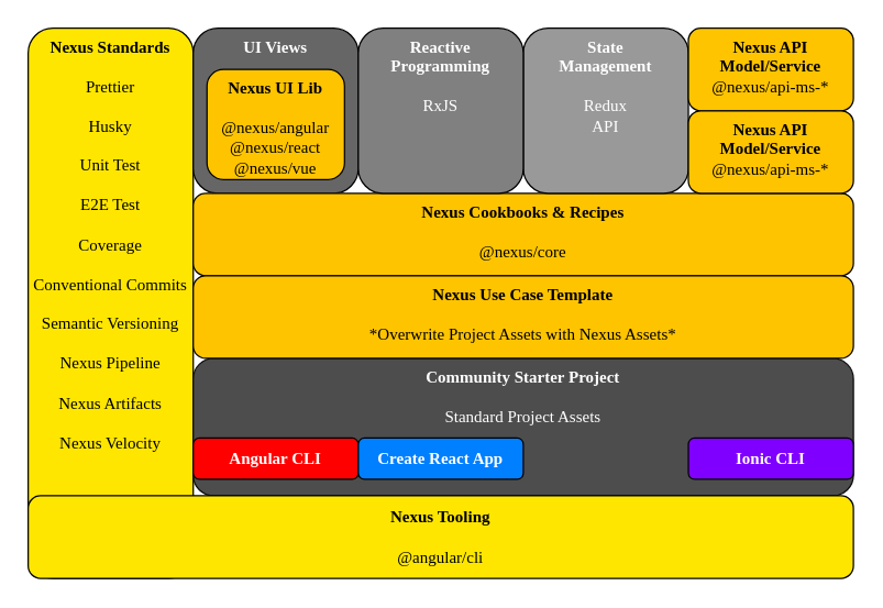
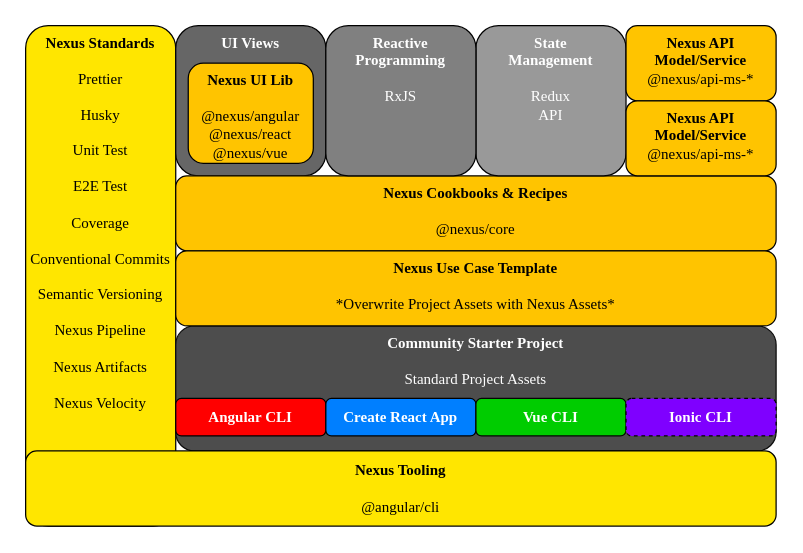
+ <mxCell id="8" value="Vue CLI" style="rounded=1;whiteSpace=wrap;html=1;fillColor=#00CC00;strokeColor=#040503;fontColor=#FFFFFF;fontStyle=1;fontFamily=Tahoma;" vertex="1" parent="1"><mxGeometry x="380" y="318" width="120" height="30" as="geometry" /></mxCell>
- <mxCell id="9" value="Ionic CLI" style="rounded=1;whiteSpace=wrap;html=1;strokeColor=#030303;fontColor=#FFFFFF;fontStyle=1;fontFamily=Tahoma;fillColor=#7F00FF;" vertex="1" parent="1"><mxGeometry x="500" y="318" width="120" height="30" as="geometry" /></mxCell>
+ <mxCell id="9" value="Ionic CLI" style="rounded=1;whiteSpace=wrap;html=1;strokeColor=#030303;fontColor=#FFFFFF;fontStyle=1;fontFamily=Tahoma;fillColor=#7F00FF;dashed=1;" vertex="1" parent="1"><mxGeometry x="500" y="318" width="120" height="30" as="geometry" /></mxCell>
